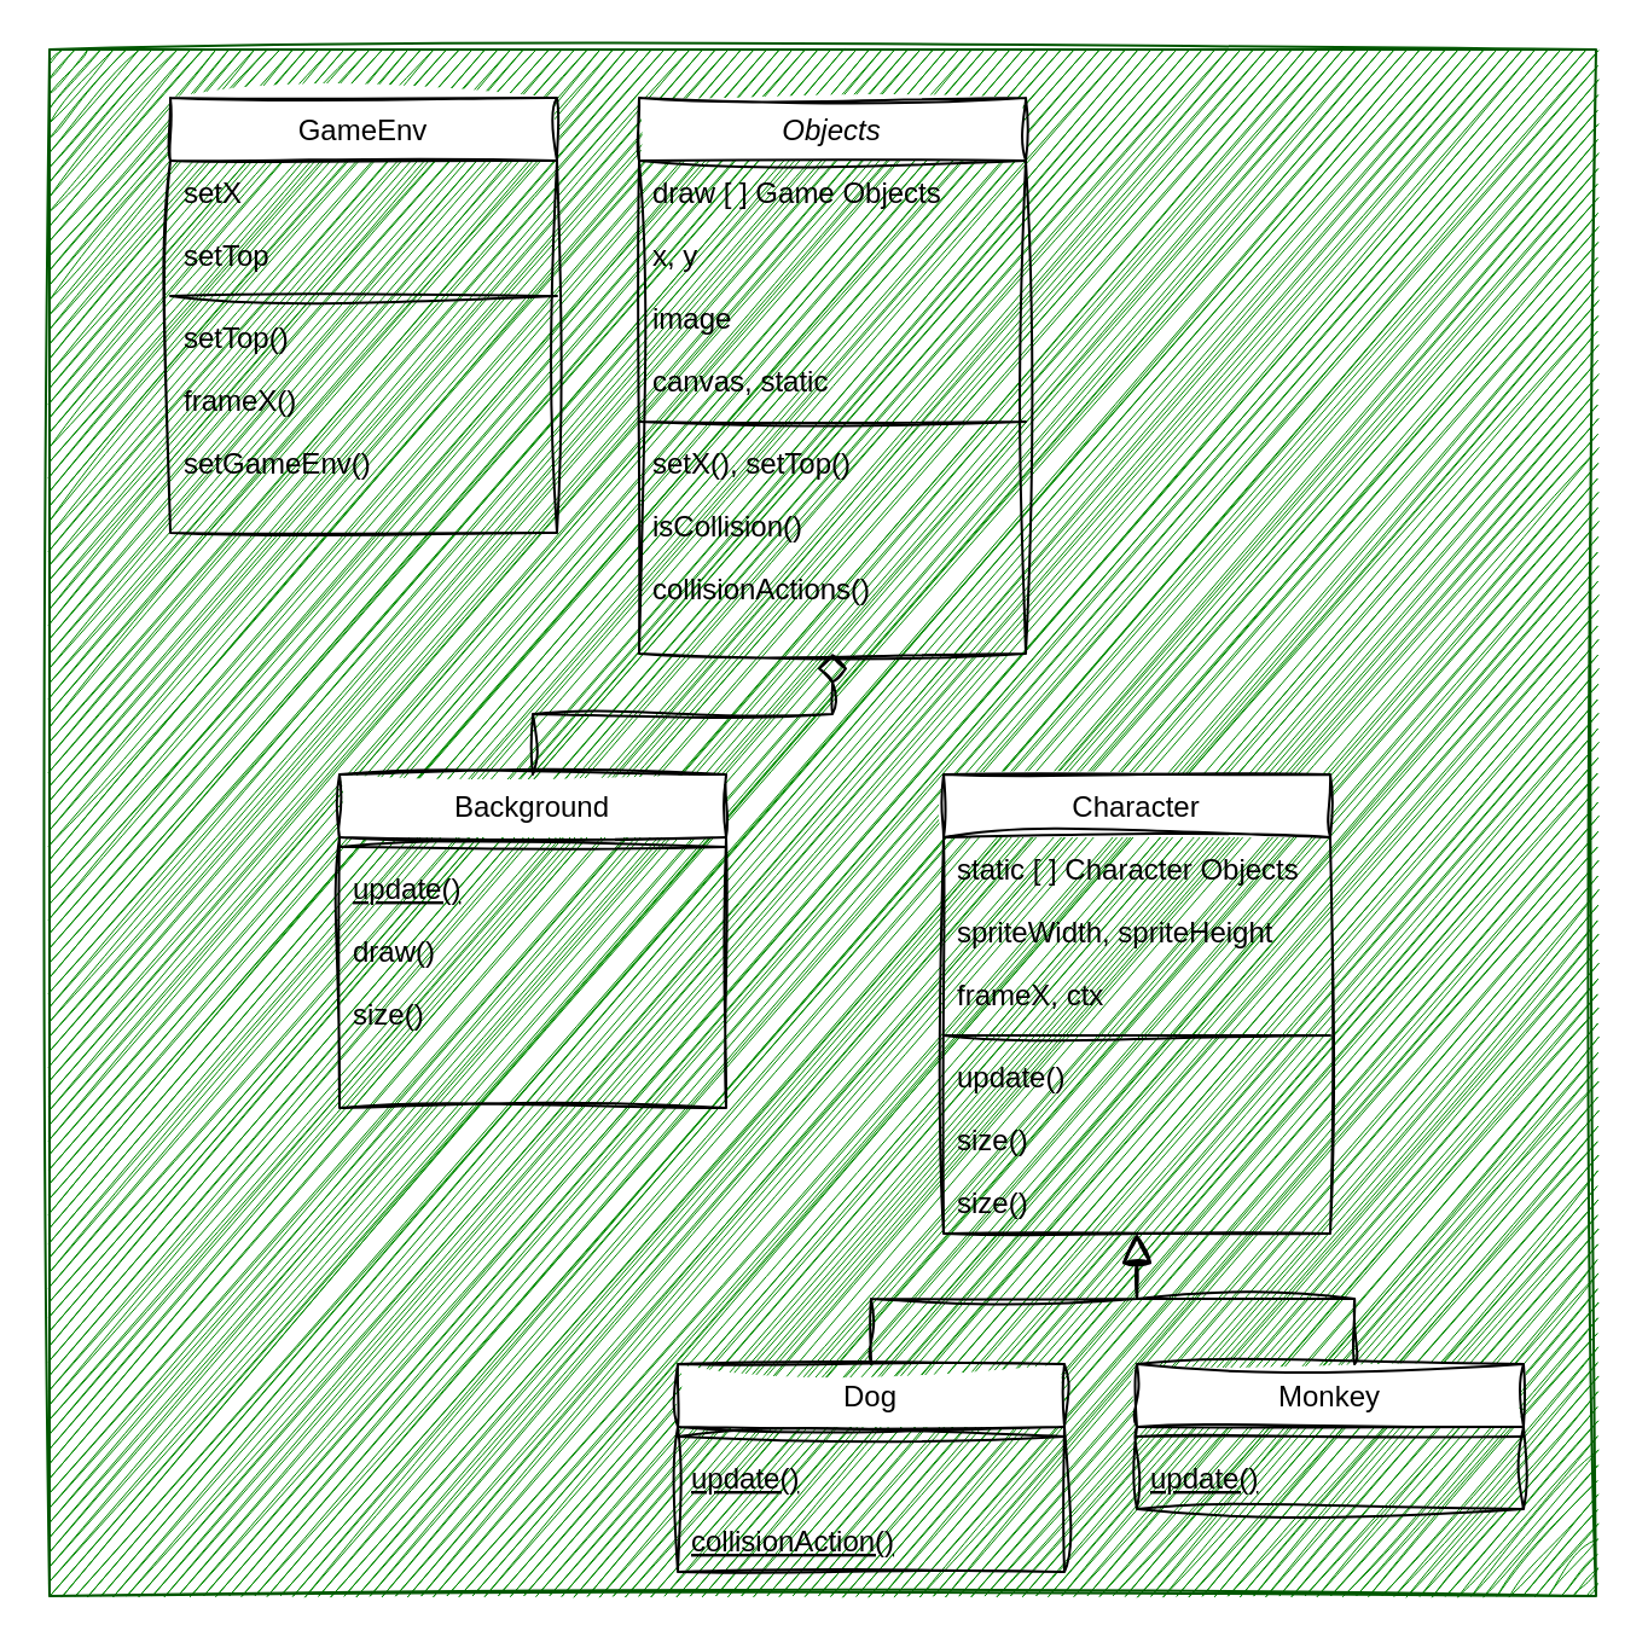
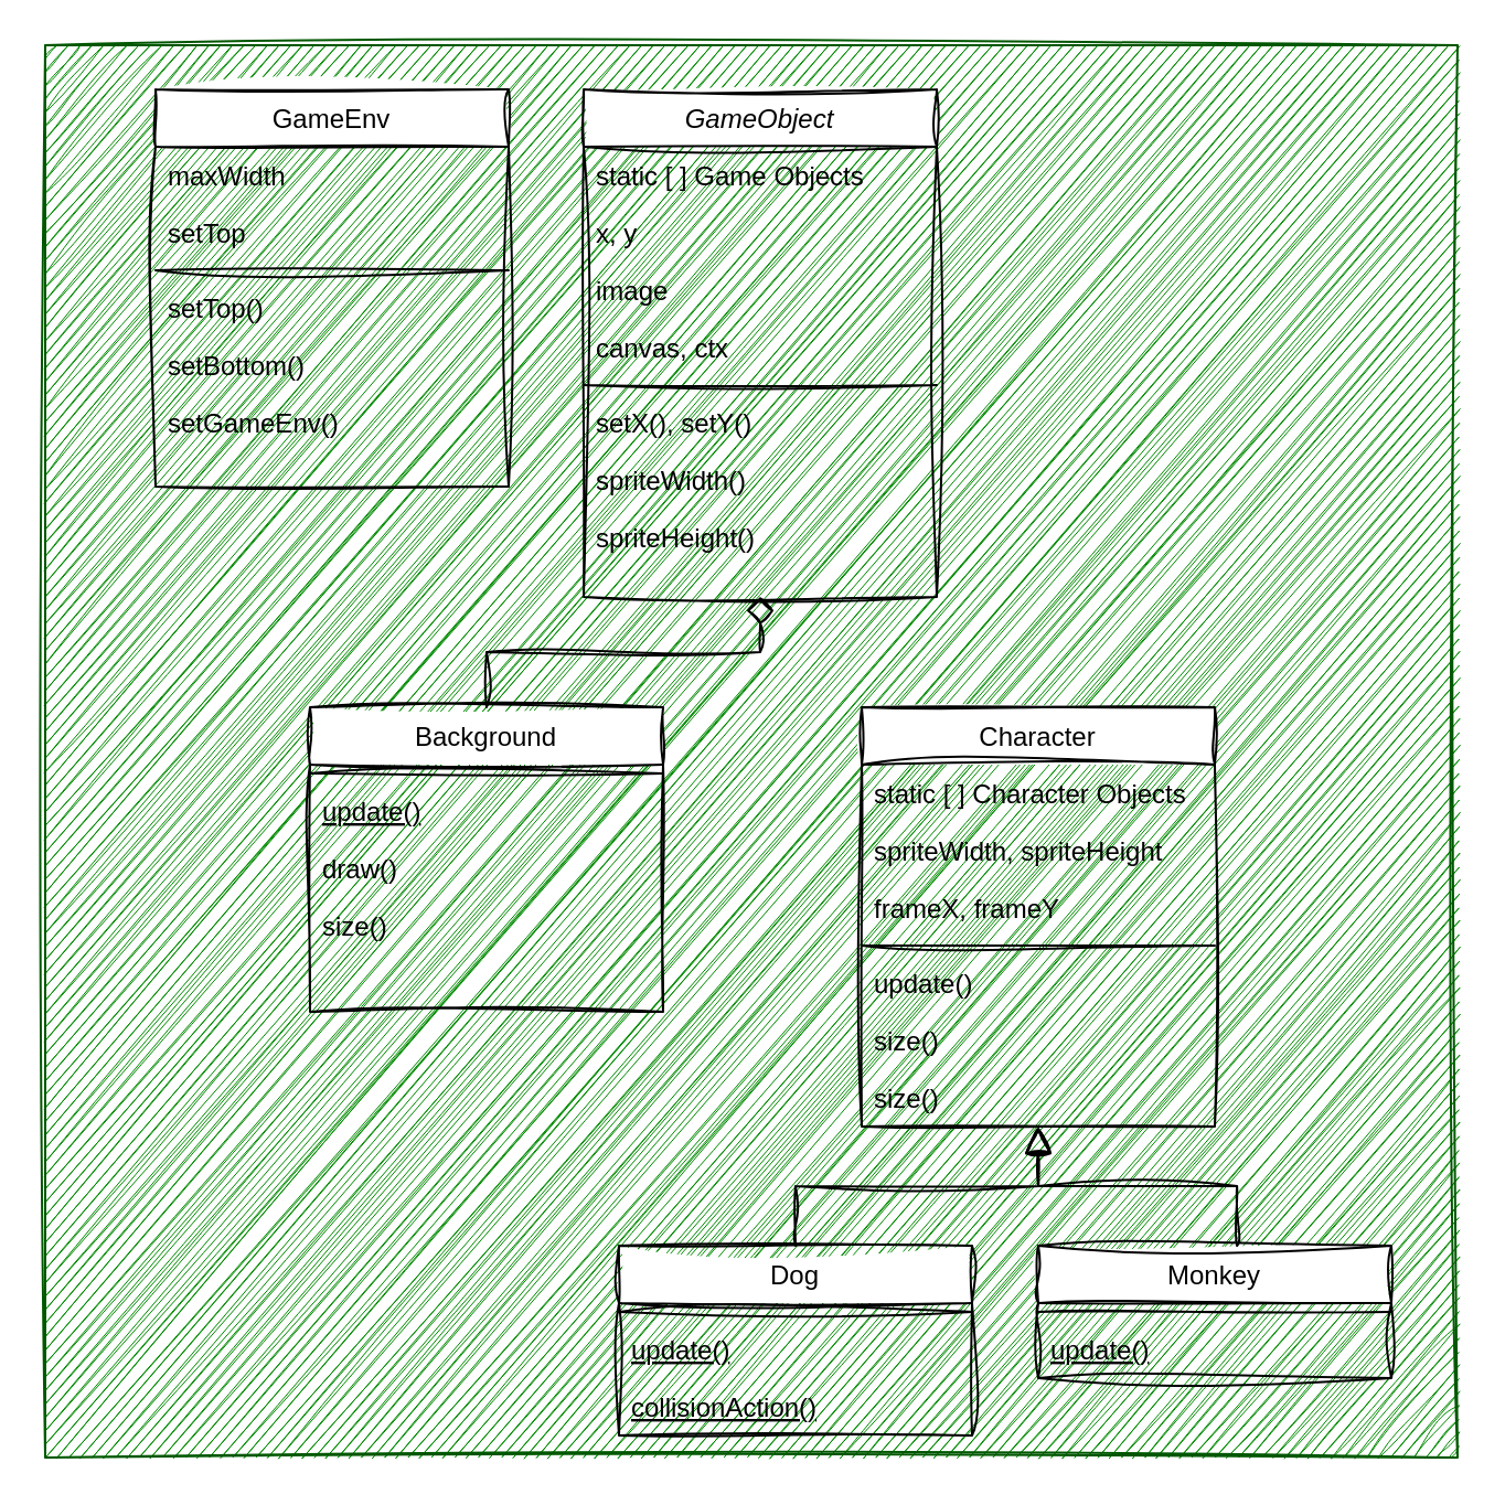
- <mxCell id="3" value="Objects" style="swimlane;fontStyle=2;align=center;verticalAlign=top;childLayout=stackLayout;horizontal=1;startSize=26;horizontalStack=0;resizeParent=1;resizeLast=0;collapsible=1;marginBottom=0;rounded=0;shadow=0;strokeWidth=1;sketch=1;curveFitting=1;jiggle=2;" parent="1" vertex="1"><mxGeometry x="264" y="40" width="160" height="230" as="geometry"><mxRectangle x="230" y="140" width="160" height="26" as="alternateBounds" /></mxGeometry></mxCell>
+ <mxCell id="3" value="GameObject" style="swimlane;fontStyle=2;align=center;verticalAlign=top;childLayout=stackLayout;horizontal=1;startSize=26;horizontalStack=0;resizeParent=1;resizeLast=0;collapsible=1;marginBottom=0;rounded=0;shadow=0;strokeWidth=1;sketch=1;curveFitting=1;jiggle=2;" parent="1" vertex="1"><mxGeometry x="264" y="40" width="160" height="230" as="geometry"><mxRectangle x="230" y="140" width="160" height="26" as="alternateBounds" /></mxGeometry></mxCell>
- <mxCell id="27" value="setX" style="text;align=left;verticalAlign=top;spacingLeft=4;spacingRight=4;overflow=hidden;rotatable=0;points=[[0,0.5],[1,0.5]];portConstraint=eastwest;sketch=1;curveFitting=1;jiggle=2;rounded=0;" parent="26" vertex="1"><mxGeometry y="26" width="160" height="26" as="geometry" /></mxCell>
+ <mxCell id="27" value="maxWidth" style="text;align=left;verticalAlign=top;spacingLeft=4;spacingRight=4;overflow=hidden;rotatable=0;points=[[0,0.5],[1,0.5]];portConstraint=eastwest;sketch=1;curveFitting=1;jiggle=2;rounded=0;" parent="26" vertex="1"><mxGeometry y="26" width="160" height="26" as="geometry" /></mxCell>
- <mxCell id="4" value="draw [ ] Game Objects" style="text;align=left;verticalAlign=top;spacingLeft=4;spacingRight=4;overflow=hidden;rotatable=0;points=[[0,0.5],[1,0.5]];portConstraint=eastwest;sketch=1;curveFitting=1;jiggle=2;rounded=0;" parent="3" vertex="1"><mxGeometry y="26" width="160" height="26" as="geometry" /></mxCell>
+ <mxCell id="4" value="static [ ] Game Objects" style="text;align=left;verticalAlign=top;spacingLeft=4;spacingRight=4;overflow=hidden;rotatable=0;points=[[0,0.5],[1,0.5]];portConstraint=eastwest;sketch=1;curveFitting=1;jiggle=2;rounded=0;" parent="3" vertex="1"><mxGeometry y="26" width="160" height="26" as="geometry" /></mxCell>
- <mxCell id="7" value="canvas, static" style="text;align=left;verticalAlign=top;spacingLeft=4;spacingRight=4;overflow=hidden;rotatable=0;points=[[0,0.5],[1,0.5]];portConstraint=eastwest;rounded=0;shadow=0;html=0;sketch=1;curveFitting=1;jiggle=2;" parent="3" vertex="1"><mxGeometry y="104" width="160" height="26" as="geometry" /></mxCell>
+ <mxCell id="7" value="canvas, ctx" style="text;align=left;verticalAlign=top;spacingLeft=4;spacingRight=4;overflow=hidden;rotatable=0;points=[[0,0.5],[1,0.5]];portConstraint=eastwest;rounded=0;shadow=0;html=0;sketch=1;curveFitting=1;jiggle=2;" parent="3" vertex="1"><mxGeometry y="104" width="160" height="26" as="geometry" /></mxCell>
- <mxCell id="31" value="frameX()" style="text;align=left;verticalAlign=top;spacingLeft=4;spacingRight=4;overflow=hidden;rotatable=0;points=[[0,0.5],[1,0.5]];portConstraint=eastwest;sketch=1;curveFitting=1;jiggle=2;rounded=0;" vertex="1" parent="26"><mxGeometry y="112" width="160" height="26" as="geometry" /></mxCell>
+ <mxCell id="31" value="setBottom()" style="text;align=left;verticalAlign=top;spacingLeft=4;spacingRight=4;overflow=hidden;rotatable=0;points=[[0,0.5],[1,0.5]];portConstraint=eastwest;sketch=1;curveFitting=1;jiggle=2;rounded=0;" vertex="1" parent="26"><mxGeometry y="112" width="160" height="26" as="geometry" /></mxCell>
- <mxCell id="9" value="setX(), setTop()&#10;" style="text;align=left;verticalAlign=top;spacingLeft=4;spacingRight=4;overflow=hidden;rotatable=0;points=[[0,0.5],[1,0.5]];portConstraint=eastwest;sketch=1;curveFitting=1;jiggle=2;rounded=0;" parent="3" vertex="1"><mxGeometry y="138" width="160" height="26" as="geometry" /></mxCell>
+ <mxCell id="9" value="setX(), setY()&#10;" style="text;align=left;verticalAlign=top;spacingLeft=4;spacingRight=4;overflow=hidden;rotatable=0;points=[[0,0.5],[1,0.5]];portConstraint=eastwest;sketch=1;curveFitting=1;jiggle=2;rounded=0;" parent="3" vertex="1"><mxGeometry y="138" width="160" height="26" as="geometry" /></mxCell>
- <mxCell id="10" value="isCollision()" style="text;align=left;verticalAlign=top;spacingLeft=4;spacingRight=4;overflow=hidden;rotatable=0;points=[[0,0.5],[1,0.5]];portConstraint=eastwest;sketch=1;curveFitting=1;jiggle=2;rounded=0;" parent="3" vertex="1"><mxGeometry y="164" width="160" height="26" as="geometry" /></mxCell>
+ <mxCell id="10" value="spriteWidth()" style="text;align=left;verticalAlign=top;spacingLeft=4;spacingRight=4;overflow=hidden;rotatable=0;points=[[0,0.5],[1,0.5]];portConstraint=eastwest;sketch=1;curveFitting=1;jiggle=2;rounded=0;" parent="3" vertex="1"><mxGeometry y="164" width="160" height="26" as="geometry" /></mxCell>
- <mxCell id="11" value="collisionActions()" style="text;align=left;verticalAlign=top;spacingLeft=4;spacingRight=4;overflow=hidden;rotatable=0;points=[[0,0.5],[1,0.5]];portConstraint=eastwest;sketch=1;curveFitting=1;jiggle=2;rounded=0;" parent="3" vertex="1"><mxGeometry y="190" width="160" height="26" as="geometry" /></mxCell>
+ <mxCell id="11" value="spriteHeight()" style="text;align=left;verticalAlign=top;spacingLeft=4;spacingRight=4;overflow=hidden;rotatable=0;points=[[0,0.5],[1,0.5]];portConstraint=eastwest;sketch=1;curveFitting=1;jiggle=2;rounded=0;" parent="3" vertex="1"><mxGeometry y="190" width="160" height="26" as="geometry" /></mxCell>
- <mxCell id="21" value="frameX, ctx" style="text;align=left;verticalAlign=top;spacingLeft=4;spacingRight=4;overflow=hidden;rotatable=0;points=[[0,0.5],[1,0.5]];portConstraint=eastwest;sketch=1;curveFitting=1;jiggle=2;rounded=0;" parent="18" vertex="1"><mxGeometry y="78" width="160" height="26" as="geometry" /></mxCell>
+ <mxCell id="21" value="frameX, frameY" style="text;align=left;verticalAlign=top;spacingLeft=4;spacingRight=4;overflow=hidden;rotatable=0;points=[[0,0.5],[1,0.5]];portConstraint=eastwest;sketch=1;curveFitting=1;jiggle=2;rounded=0;" parent="18" vertex="1"><mxGeometry y="78" width="160" height="26" as="geometry" /></mxCell>
